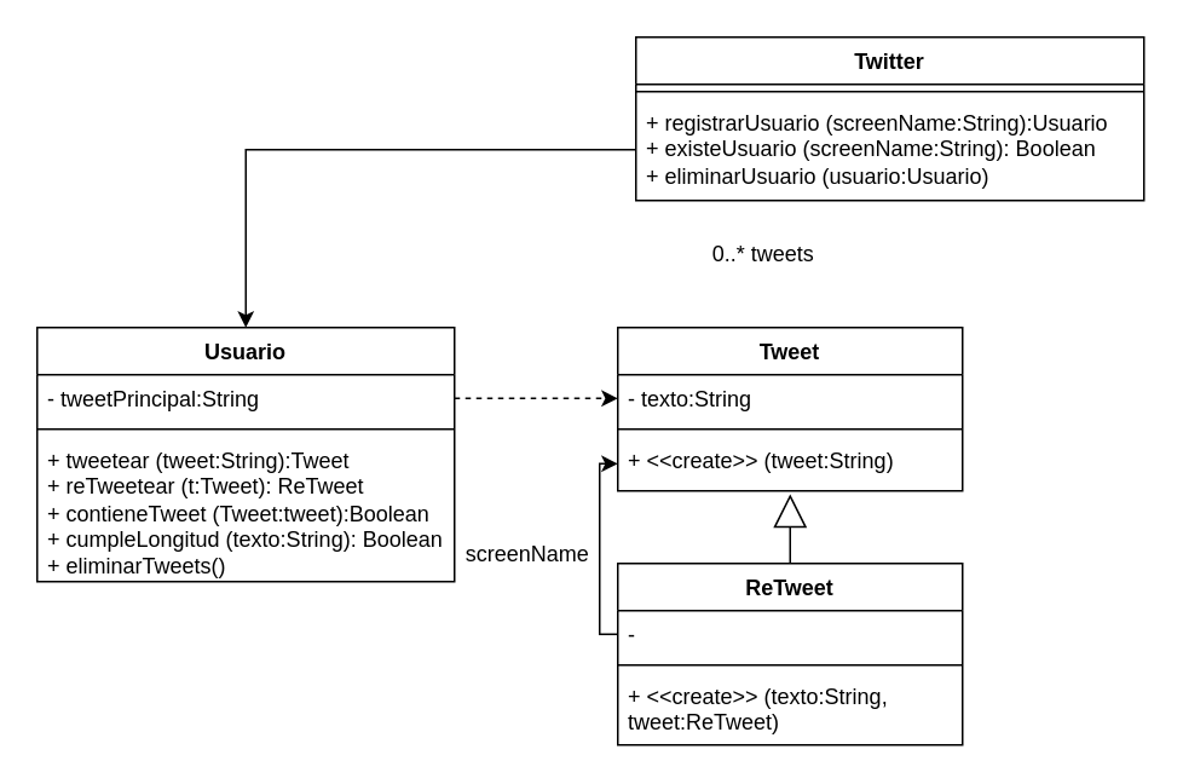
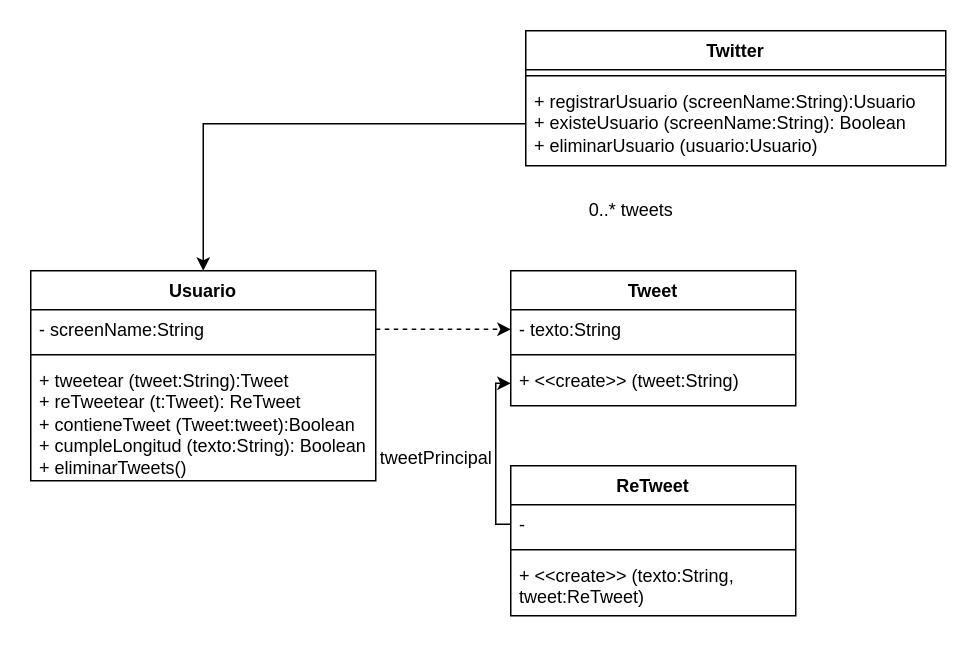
- <mxCell id="6" value="- tweetPrincipal:String" style="text;strokeColor=none;fillColor=none;align=left;verticalAlign=top;spacingLeft=4;spacingRight=4;overflow=hidden;rotatable=0;points=[[0,0.5],[1,0.5]];portConstraint=eastwest;whiteSpace=wrap;html=1;" vertex="1" parent="5"><mxGeometry y="26" width="230" height="26" as="geometry" /></mxCell>
+ <mxCell id="6" value="- screenName:String" style="text;strokeColor=none;fillColor=none;align=left;verticalAlign=top;spacingLeft=4;spacingRight=4;overflow=hidden;rotatable=0;points=[[0,0.5],[1,0.5]];portConstraint=eastwest;whiteSpace=wrap;html=1;" vertex="1" parent="5"><mxGeometry y="26" width="230" height="26" as="geometry" /></mxCell>
- <mxCell id="22" value="" style="endArrow=block;endSize=16;endFill=0;html=1;rounded=0;exitX=0.5;exitY=0;exitDx=0;exitDy=0;entryX=0.5;entryY=1.059;entryDx=0;entryDy=0;entryPerimeter=0;" edge="1" parent="1" source="16" target="12"><mxGeometry width="160" relative="1" as="geometry"><mxPoint x="270" y="280" as="sourcePoint" /><mxPoint x="430" y="280" as="targetPoint" /></mxGeometry></mxCell>
- <mxCell id="21" value="screenName" style="text;html=1;align=center;verticalAlign=middle;resizable=0;points=[];autosize=1;strokeColor=none;fillColor=none;" vertex="1" parent="1"><mxGeometry x="240" y="290" width="100" height="30" as="geometry" /></mxCell>
+ <mxCell id="21" value="tweetPrincipal" style="text;html=1;align=center;verticalAlign=middle;resizable=0;points=[];autosize=1;strokeColor=none;fillColor=none;" vertex="1" parent="1"><mxGeometry x="240" y="290" width="100" height="30" as="geometry" /></mxCell>
